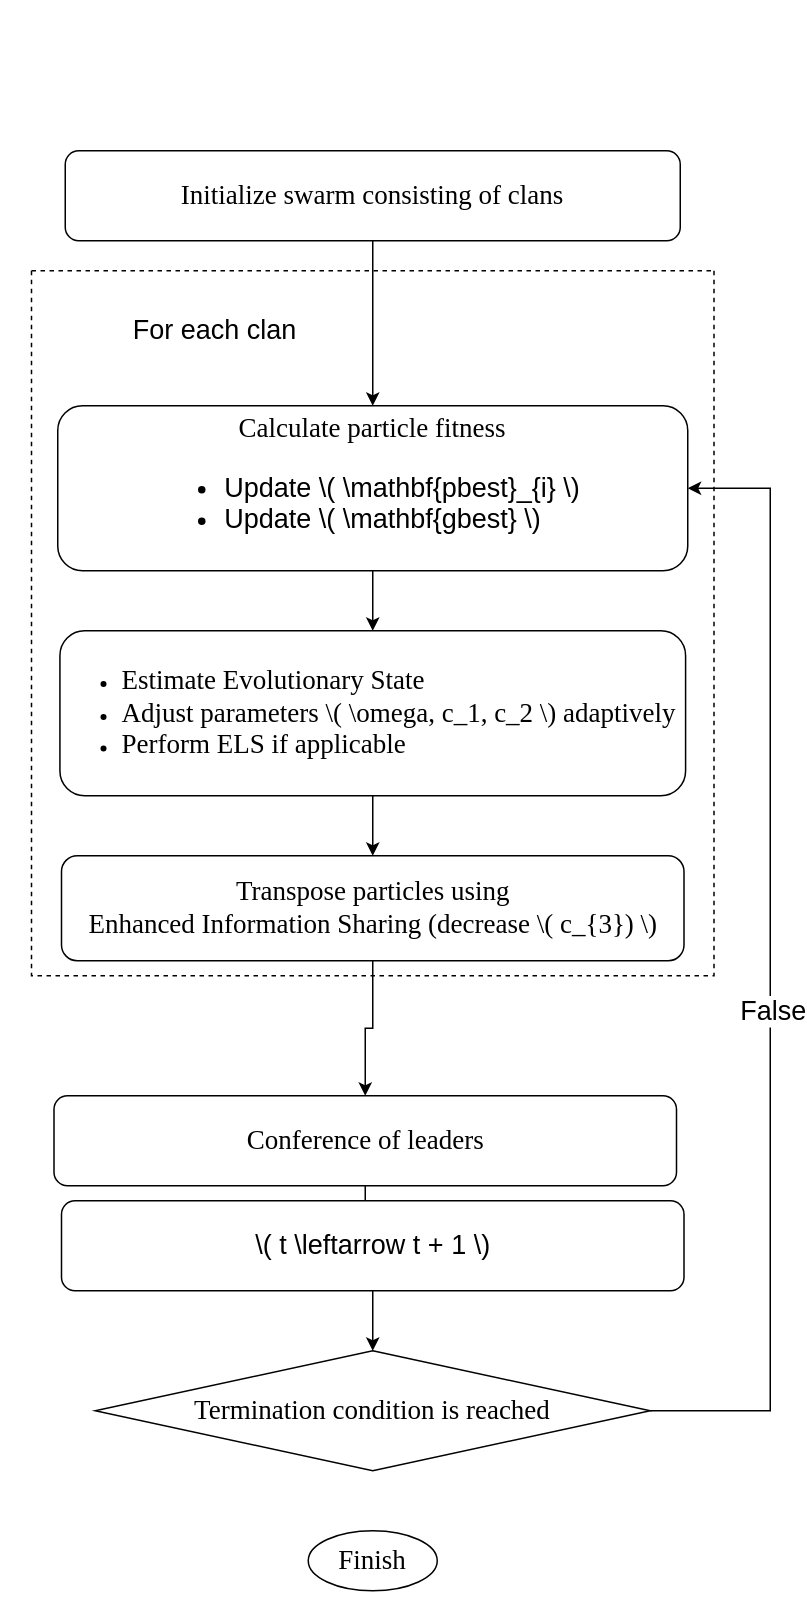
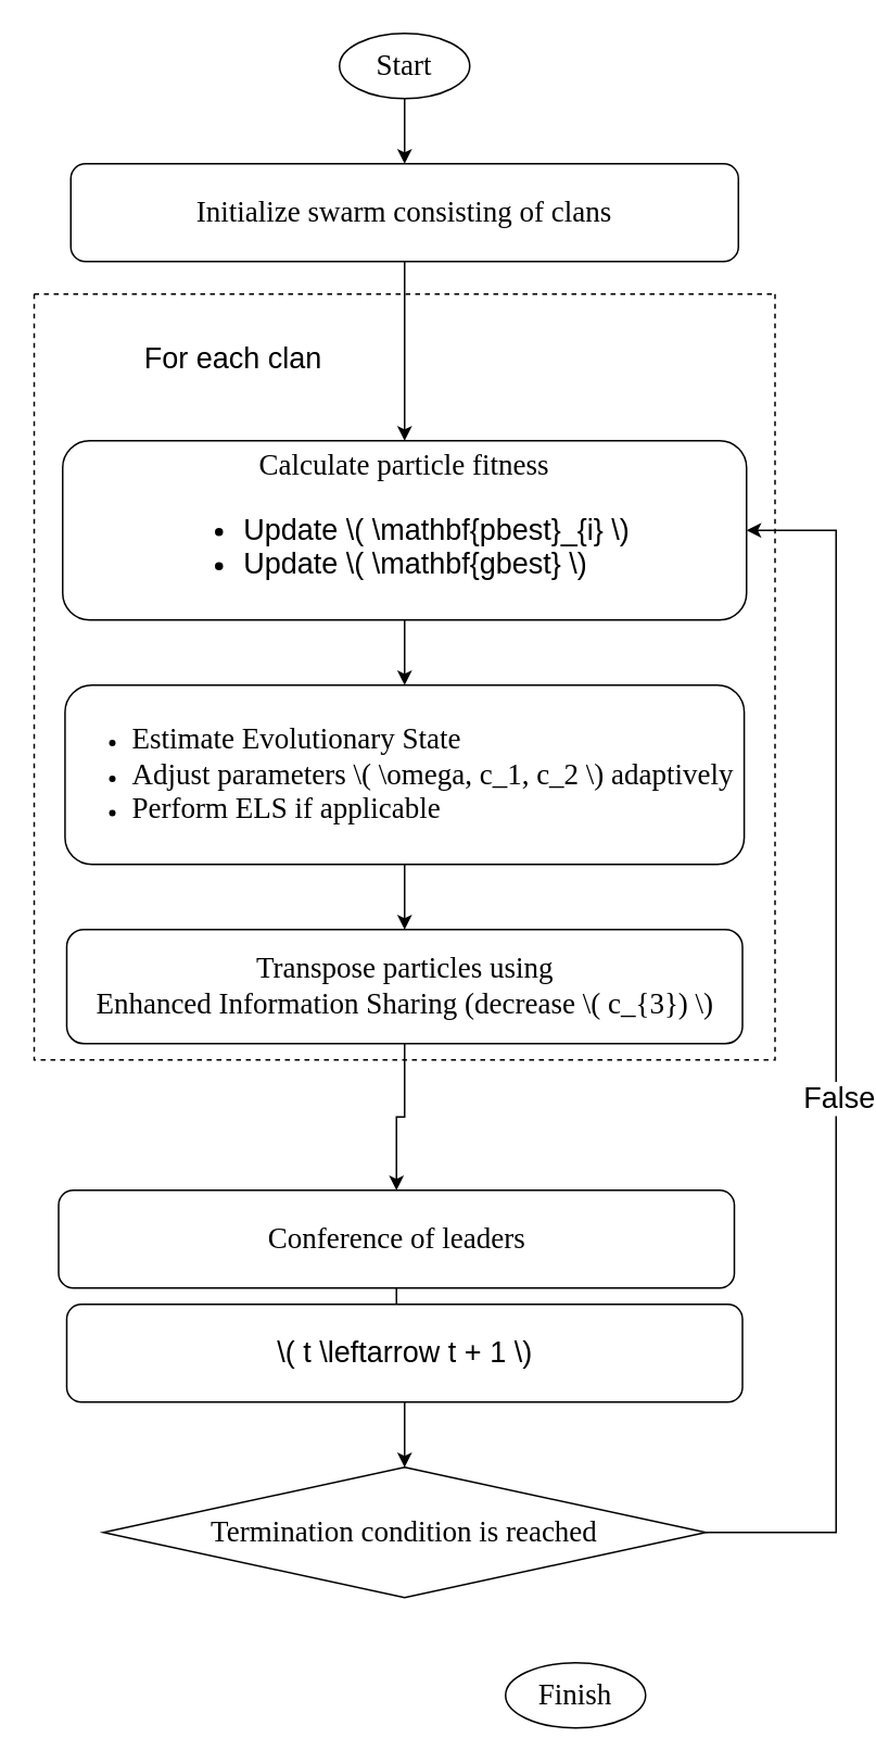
+ <mxCell id="3" value="&lt;font face=&quot;Verdana&quot; style=&quot;font-size: 18px&quot;&gt;Start&lt;/font&gt;" style="ellipse;whiteSpace=wrap;html=1;" vertex="1" parent="1"><mxGeometry x="208" width="80" height="40" as="geometry" y="20" /></mxCell>
+ <mxCell id="2" value="" style="edgeStyle=orthogonalEdgeStyle;rounded=0;orthogonalLoop=1;jettySize=auto;html=1;" edge="1" parent="1" source="3" target="5"><mxGeometry relative="1" as="geometry" /></mxCell>
- <mxCell id="12" value="&lt;font style=&quot;font-size: 18px&quot; face=&quot;Verdana&quot;&gt;Finish&lt;/font&gt;" style="ellipse;whiteSpace=wrap;html=1;" vertex="1" parent="1"><mxGeometry x="205" y="1020" width="86" height="40" as="geometry" /></mxCell>
+ <mxCell id="12" value="&lt;font style=&quot;font-size: 18px&quot; face=&quot;Verdana&quot;&gt;Finish&lt;/font&gt;" style="ellipse;whiteSpace=wrap;html=1;" vertex="1" parent="1"><mxGeometry x="310" y="1020" width="86" height="40" as="geometry" /></mxCell>
